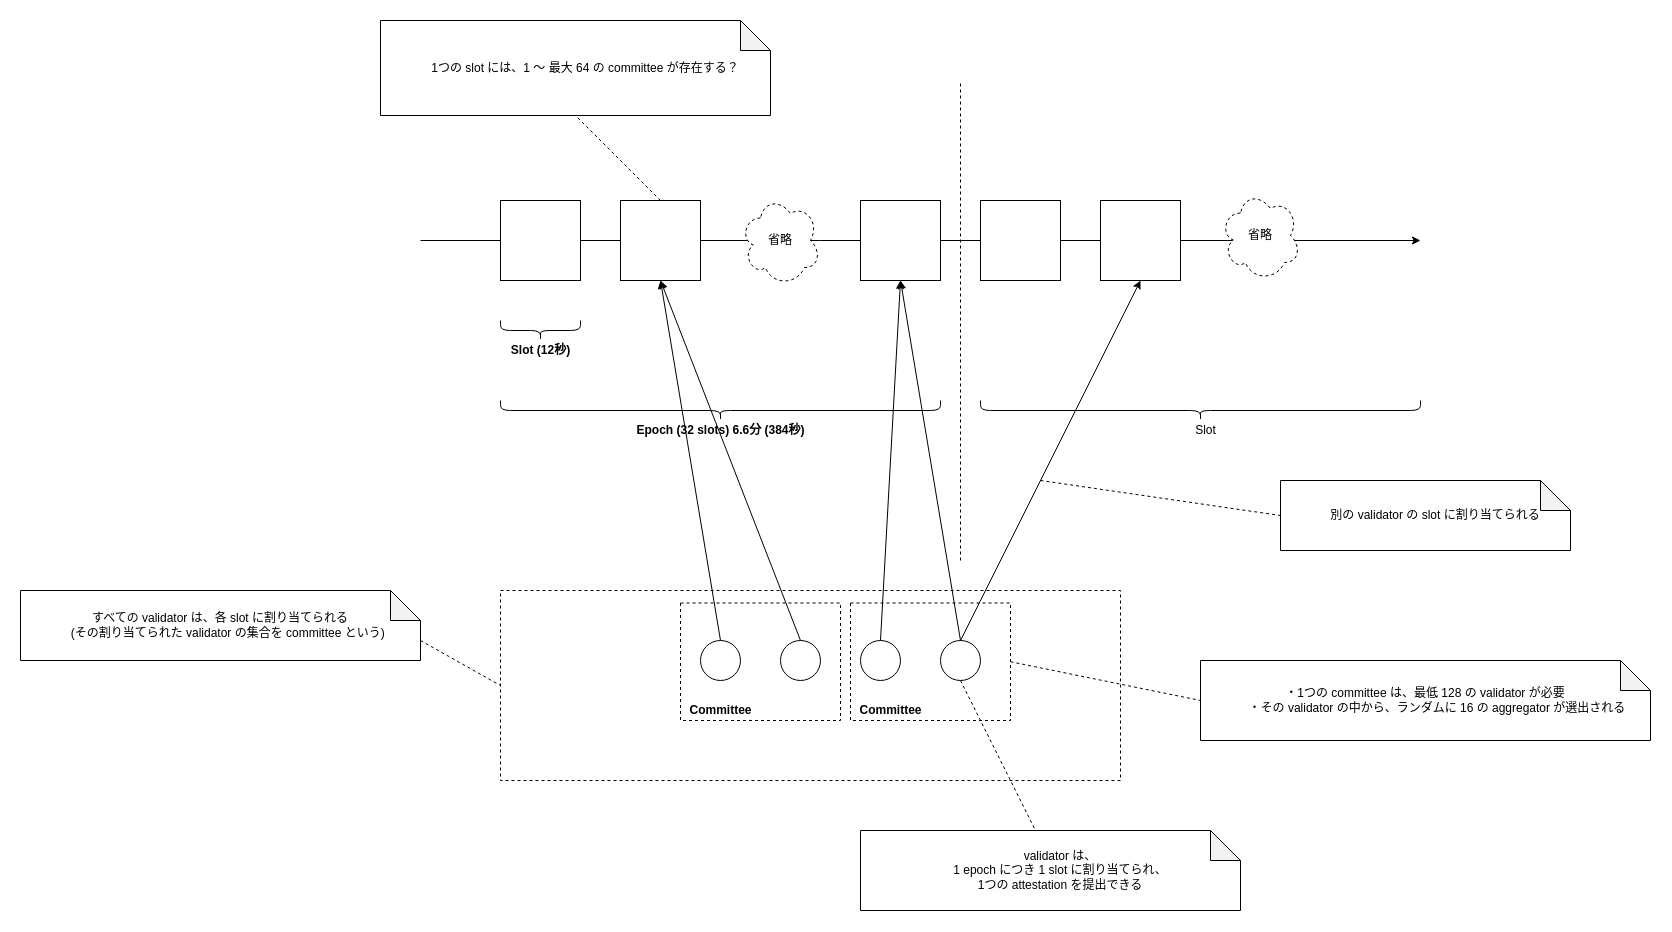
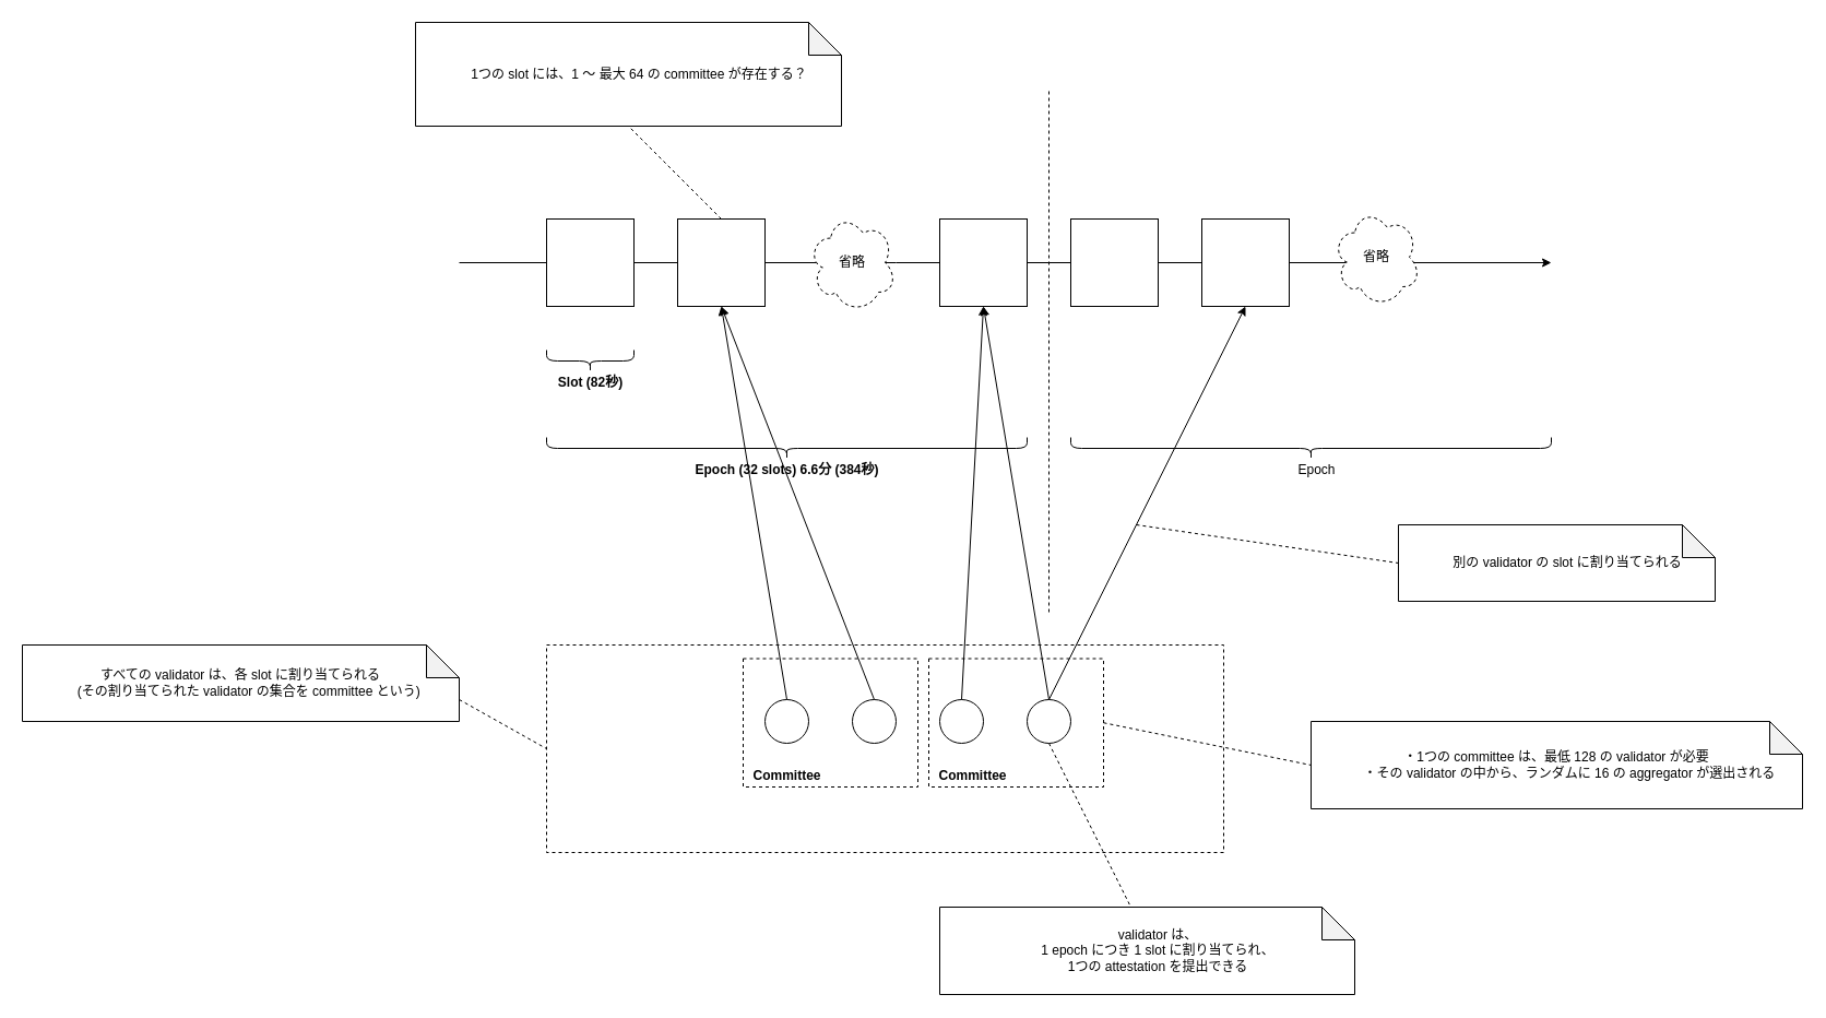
- <mxCell id="14" value="Slot (12秒)" style="text;html=1;align=center;verticalAlign=middle;resizable=0;points=[];autosize=1;strokeColor=none;fillColor=none;fontStyle=1" parent="1" vertex="1"><mxGeometry x="500" y="340" width="80" height="20" as="geometry" /></mxCell>
+ <mxCell id="14" value="Slot (82秒)" style="text;html=1;align=center;verticalAlign=middle;resizable=0;points=[];autosize=1;strokeColor=none;fillColor=none;fontStyle=1" parent="1" vertex="1"><mxGeometry x="500" y="340" width="80" height="20" as="geometry" /></mxCell>
- <mxCell id="20" value="Slot" style="text;html=1;align=center;verticalAlign=middle;resizable=0;points=[];autosize=1;strokeColor=none;fillColor=none;" parent="1" vertex="1"><mxGeometry x="1180" y="420" width="50" height="20" as="geometry" /></mxCell>
+ <mxCell id="20" value="Epoch" style="text;html=1;align=center;verticalAlign=middle;resizable=0;points=[];autosize=1;strokeColor=none;fillColor=none;" parent="1" vertex="1"><mxGeometry x="1180" y="420" width="50" height="20" as="geometry" /></mxCell>
